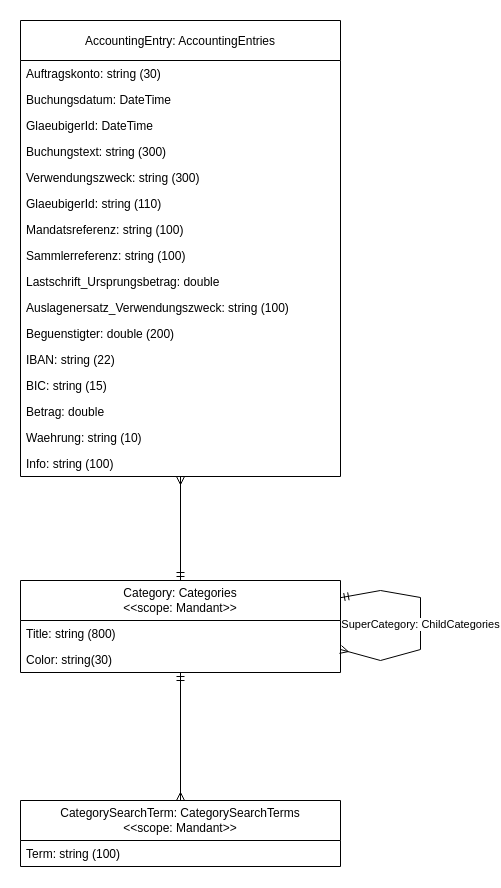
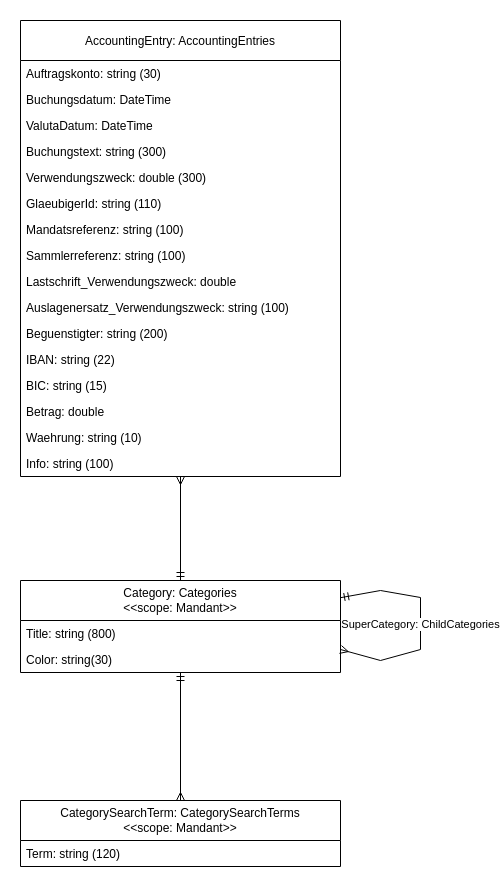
- <mxCell id="5" value="GlaeubigerId: DateTime" style="text;strokeColor=none;fillColor=none;align=left;verticalAlign=top;spacingLeft=4;spacingRight=4;overflow=hidden;rotatable=0;points=[[0,0.5],[1,0.5]];portConstraint=eastwest;" vertex="1" parent="2"><mxGeometry y="92" width="320" height="26" as="geometry" /></mxCell>
+ <mxCell id="5" value="ValutaDatum: DateTime" style="text;strokeColor=none;fillColor=none;align=left;verticalAlign=top;spacingLeft=4;spacingRight=4;overflow=hidden;rotatable=0;points=[[0,0.5],[1,0.5]];portConstraint=eastwest;" vertex="1" parent="2"><mxGeometry y="92" width="320" height="26" as="geometry" /></mxCell>
- <mxCell id="7" value="Verwendungszweck: string (300)" style="text;strokeColor=none;fillColor=none;align=left;verticalAlign=top;spacingLeft=4;spacingRight=4;overflow=hidden;rotatable=0;points=[[0,0.5],[1,0.5]];portConstraint=eastwest;" vertex="1" parent="2"><mxGeometry y="144" width="320" height="26" as="geometry" /></mxCell>
+ <mxCell id="7" value="Verwendungszweck: double (300)" style="text;strokeColor=none;fillColor=none;align=left;verticalAlign=top;spacingLeft=4;spacingRight=4;overflow=hidden;rotatable=0;points=[[0,0.5],[1,0.5]];portConstraint=eastwest;" vertex="1" parent="2"><mxGeometry y="144" width="320" height="26" as="geometry" /></mxCell>
- <mxCell id="11" value="Lastschrift_Ursprungsbetrag: double" style="text;strokeColor=none;fillColor=none;align=left;verticalAlign=top;spacingLeft=4;spacingRight=4;overflow=hidden;rotatable=0;points=[[0,0.5],[1,0.5]];portConstraint=eastwest;" vertex="1" parent="2"><mxGeometry y="248" width="320" height="26" as="geometry" /></mxCell>
+ <mxCell id="11" value="Lastschrift_Verwendungszweck: double" style="text;strokeColor=none;fillColor=none;align=left;verticalAlign=top;spacingLeft=4;spacingRight=4;overflow=hidden;rotatable=0;points=[[0,0.5],[1,0.5]];portConstraint=eastwest;" vertex="1" parent="2"><mxGeometry y="248" width="320" height="26" as="geometry" /></mxCell>
- <mxCell id="13" value="Beguenstigter: double (200)" style="text;strokeColor=none;fillColor=none;align=left;verticalAlign=top;spacingLeft=4;spacingRight=4;overflow=hidden;rotatable=0;points=[[0,0.5],[1,0.5]];portConstraint=eastwest;" vertex="1" parent="2"><mxGeometry y="300" width="320" height="26" as="geometry" /></mxCell>
+ <mxCell id="13" value="Beguenstigter: string (200)" style="text;strokeColor=none;fillColor=none;align=left;verticalAlign=top;spacingLeft=4;spacingRight=4;overflow=hidden;rotatable=0;points=[[0,0.5],[1,0.5]];portConstraint=eastwest;" vertex="1" parent="2"><mxGeometry y="300" width="320" height="26" as="geometry" /></mxCell>
- <mxCell id="25" value="Term: string (100)" style="text;strokeColor=none;fillColor=none;align=left;verticalAlign=top;spacingLeft=4;spacingRight=4;overflow=hidden;rotatable=0;points=[[0,0.5],[1,0.5]];portConstraint=eastwest;" vertex="1" parent="24"><mxGeometry y="40" width="320" height="26" as="geometry" /></mxCell>
+ <mxCell id="25" value="Term: string (120)" style="text;strokeColor=none;fillColor=none;align=left;verticalAlign=top;spacingLeft=4;spacingRight=4;overflow=hidden;rotatable=0;points=[[0,0.5],[1,0.5]];portConstraint=eastwest;" vertex="1" parent="24"><mxGeometry y="40" width="320" height="26" as="geometry" /></mxCell>
